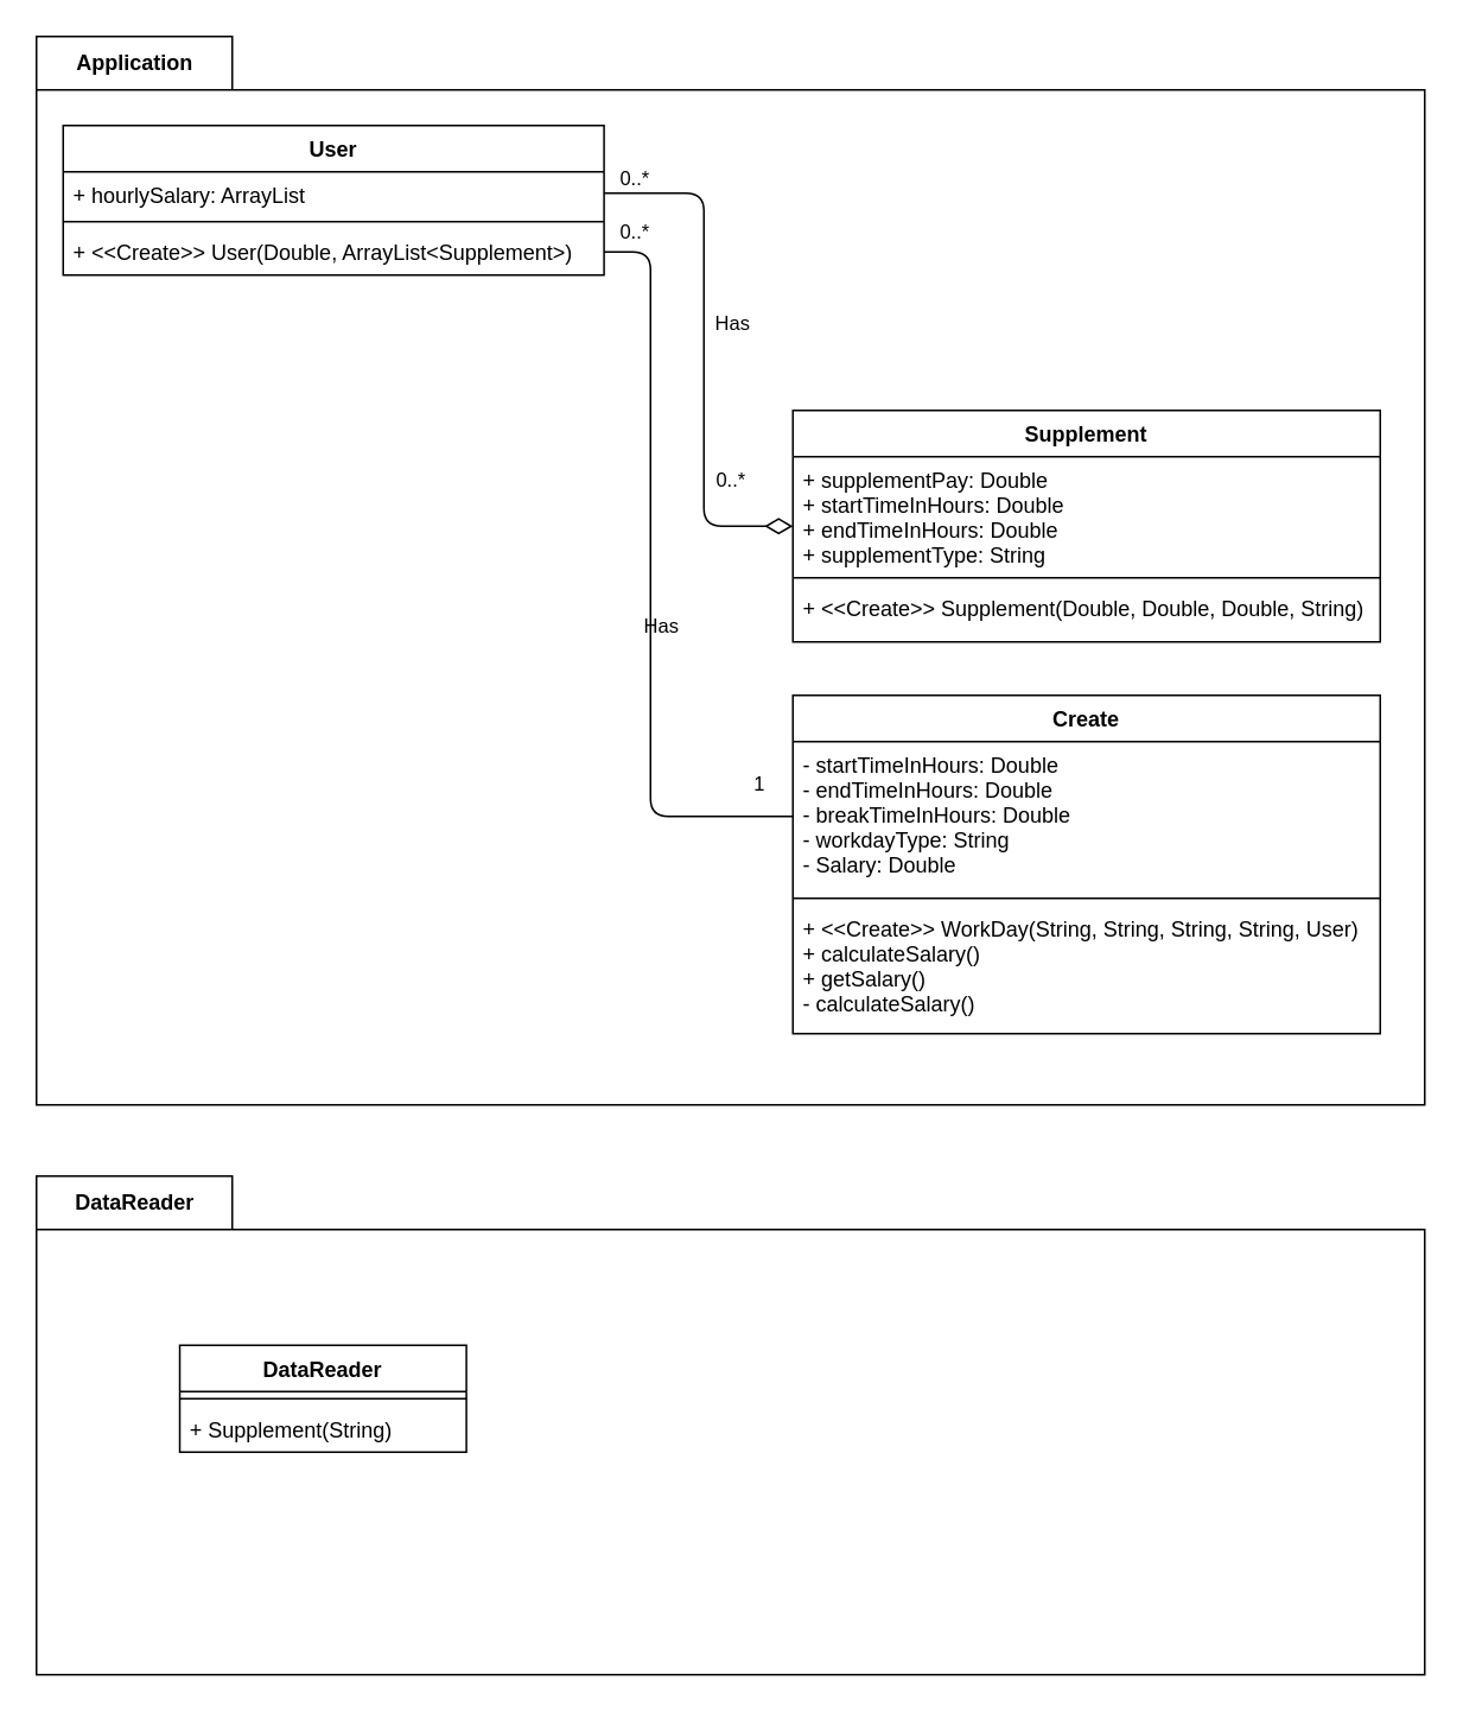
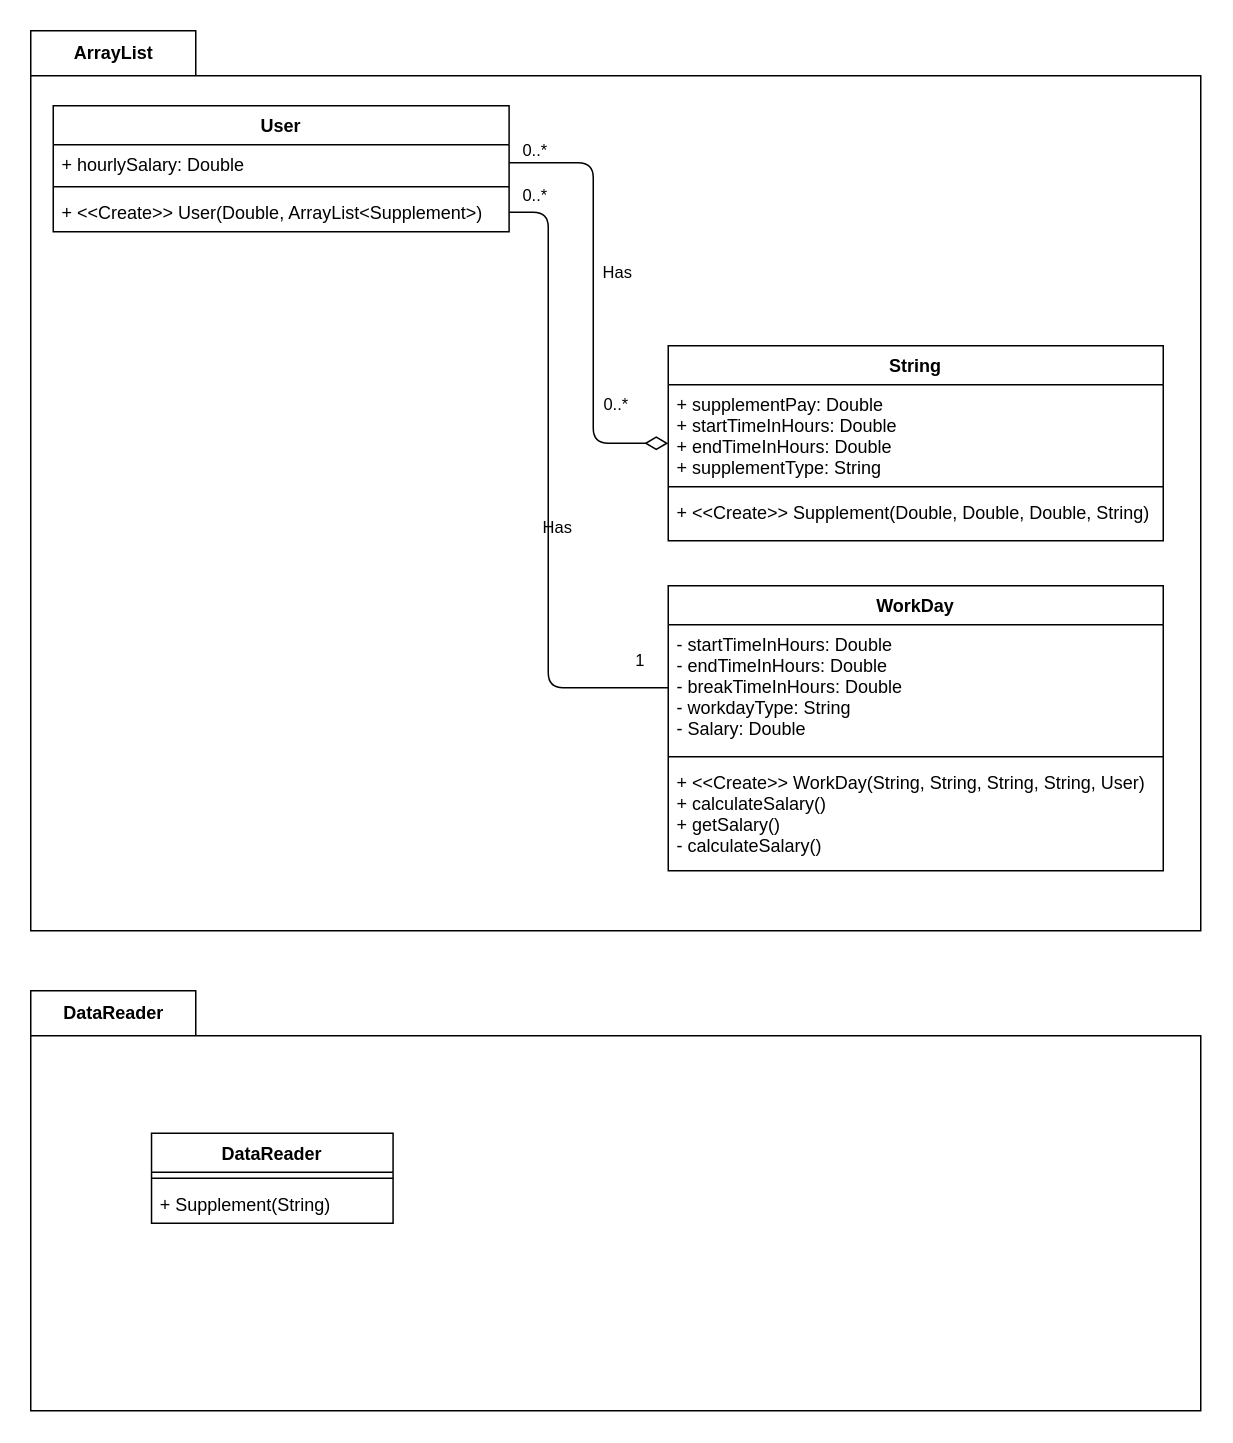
- <mxCell id="2" value="Application" style="shape=folder;fontStyle=1;tabWidth=110;tabHeight=30;tabPosition=left;html=1;boundedLbl=1;labelInHeader=1;container=1;collapsible=0;" vertex="1" parent="1"><mxGeometry x="20" y="20" width="780" height="600" as="geometry" /></mxCell>
+ <mxCell id="2" value="ArrayList" style="shape=folder;fontStyle=1;tabWidth=110;tabHeight=30;tabPosition=left;html=1;boundedLbl=1;labelInHeader=1;container=1;collapsible=0;" vertex="1" parent="1"><mxGeometry x="20" y="20" width="780" height="600" as="geometry" /></mxCell>
- <mxCell id="14" value="+ hourlySalary: ArrayList" style="text;strokeColor=none;fillColor=none;align=left;verticalAlign=top;spacingLeft=4;spacingRight=4;overflow=hidden;rotatable=0;points=[[0,0.5],[1,0.5]];portConstraint=eastwest;" vertex="1" parent="13"><mxGeometry y="26" width="303.9" height="24" as="geometry" /></mxCell>
+ <mxCell id="14" value="+ hourlySalary: Double" style="text;strokeColor=none;fillColor=none;align=left;verticalAlign=top;spacingLeft=4;spacingRight=4;overflow=hidden;rotatable=0;points=[[0,0.5],[1,0.5]];portConstraint=eastwest;" vertex="1" parent="13"><mxGeometry y="26" width="303.9" height="24" as="geometry" /></mxCell>
- <mxCell id="6" value="Supplement&#10;" style="swimlane;fontStyle=1;align=center;verticalAlign=top;childLayout=stackLayout;horizontal=1;startSize=26;horizontalStack=0;resizeParent=1;resizeParentMax=0;resizeLast=0;collapsible=1;marginBottom=0;" vertex="1" parent="1"><mxGeometry x="445" y="230" width="330" height="130" as="geometry" /></mxCell>
+ <mxCell id="6" value="String&#10;" style="swimlane;fontStyle=1;align=center;verticalAlign=top;childLayout=stackLayout;horizontal=1;startSize=26;horizontalStack=0;resizeParent=1;resizeParentMax=0;resizeLast=0;collapsible=1;marginBottom=0;" vertex="1" parent="1"><mxGeometry x="445" y="230" width="330" height="130" as="geometry" /></mxCell>
- <mxCell id="25" value="Create" style="swimlane;fontStyle=1;align=center;verticalAlign=top;childLayout=stackLayout;horizontal=1;startSize=26;horizontalStack=0;resizeParent=1;resizeParentMax=0;resizeLast=0;collapsible=1;marginBottom=0;" vertex="1" parent="1"><mxGeometry x="445" y="390" width="330" height="190" as="geometry" /></mxCell>
+ <mxCell id="25" value="WorkDay" style="swimlane;fontStyle=1;align=center;verticalAlign=top;childLayout=stackLayout;horizontal=1;startSize=26;horizontalStack=0;resizeParent=1;resizeParentMax=0;resizeLast=0;collapsible=1;marginBottom=0;" vertex="1" parent="1"><mxGeometry x="445" y="390" width="330" height="190" as="geometry" /></mxCell>
